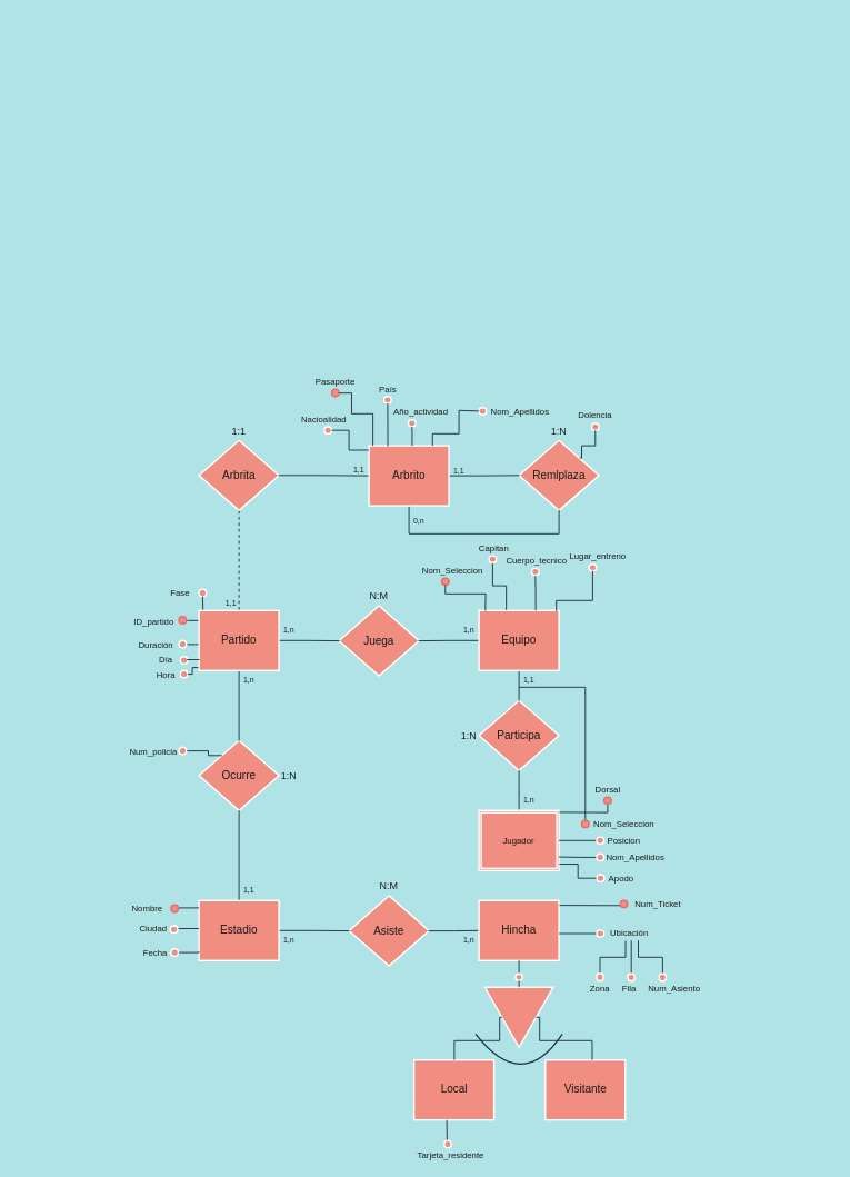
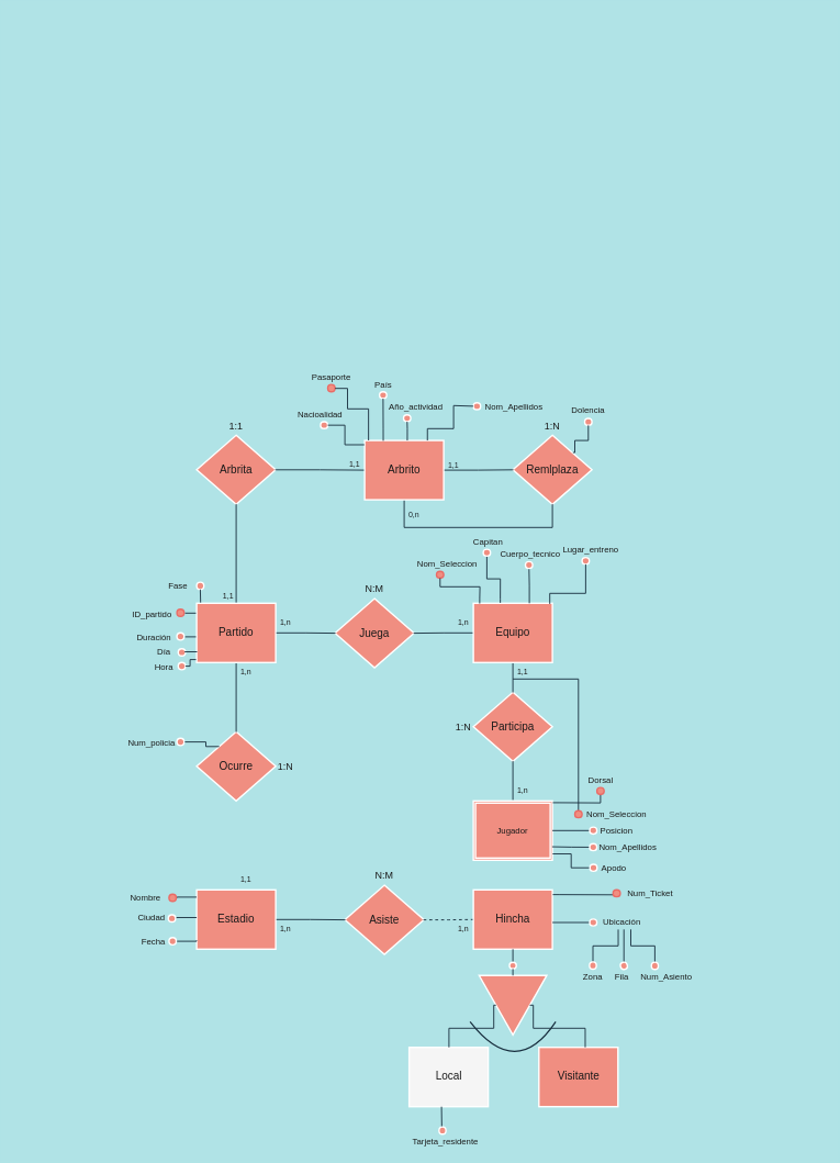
- <mxCell id="24" value="" style="html=1;jettySize=18;whiteSpace=wrap;fontSize=13;strokeWidth=1.5;arcSize=12;edgeStyle=orthogonalEdgeStyle;startArrow=none;endArrow=none;exitX=0.5;exitY=-0.012;exitPerimeter=0;entryX=0.5;entryY=0.994;entryPerimeter=0;strokeColor=#182E3E;fontColor=#1A1A1A;rounded=0;labelBackgroundColor=#B0E3E6;dashed=1;" parent="1" source="2" target="5" edge="1"><mxGeometry width="100" height="100" relative="1" as="geometry"><Array as="points" /></mxGeometry></mxCell>
+ <mxCell id="24" value="" style="html=1;jettySize=18;whiteSpace=wrap;fontSize=13;strokeWidth=1.5;arcSize=12;edgeStyle=orthogonalEdgeStyle;startArrow=none;;endArrow=none;;exitX=0.5;exitY=-0.012;exitPerimeter=0;entryX=0.5;entryY=0.994;entryPerimeter=0;strokeColor=#182E3E;fontColor=#1A1A1A;rounded=0;labelBackgroundColor=#B0E3E6;" parent="1" source="2" target="5" edge="1"><mxGeometry width="100" height="100" relative="1" as="geometry"><Array as="points" /></mxGeometry></mxCell>
- <mxCell id="18" value="" style="html=1;jettySize=18;whiteSpace=wrap;fontSize=13;strokeWidth=1.5;arcSize=12;edgeStyle=orthogonalEdgeStyle;startArrow=none;;endArrow=none;;exitX=0.5;exitY=0.994;exitPerimeter=0;entryX=0.5;entryY=-0.012;entryPerimeter=0;strokeColor=#182E3E;fontColor=#1A1A1A;rounded=0;labelBackgroundColor=#B0E3E6;" parent="1" source="9" target="10" edge="1"><mxGeometry width="100" height="100" relative="1" as="geometry"><Array as="points" /></mxGeometry></mxCell>
- <mxCell id="20" value="" style="html=1;jettySize=18;whiteSpace=wrap;fontSize=13;strokeWidth=1.5;arcSize=12;edgeStyle=orthogonalEdgeStyle;startArrow=none;;endArrow=none;;exitX=0.993;exitY=0.5;exitPerimeter=0;entryX=-0.009;entryY=0.5;entryPerimeter=0;strokeColor=#182E3E;fontColor=#1A1A1A;rounded=0;labelBackgroundColor=#B0E3E6;" parent="1" source="11" target="12" edge="1"><mxGeometry width="100" height="100" relative="1" as="geometry"><Array as="points" /></mxGeometry></mxCell>
+ <mxCell id="20" value="" style="html=1;jettySize=18;whiteSpace=wrap;fontSize=13;strokeWidth=1.5;arcSize=12;edgeStyle=orthogonalEdgeStyle;startArrow=none;endArrow=none;exitX=0.993;exitY=0.5;exitPerimeter=0;entryX=-0.009;entryY=0.5;entryPerimeter=0;strokeColor=#182E3E;fontColor=#1A1A1A;rounded=0;labelBackgroundColor=#B0E3E6;dashed=1;" parent="1" source="11" target="12" edge="1"><mxGeometry width="100" height="100" relative="1" as="geometry"><Array as="points" /></mxGeometry></mxCell>
- <mxCell id="106" value="&lt;font style=&quot;vertical-align: inherit&quot;&gt;&lt;font style=&quot;vertical-align: inherit&quot;&gt;Local&lt;/font&gt;&lt;/font&gt;" style="html=1;overflow=block;blockSpacing=1;whiteSpace=wrap;;whiteSpace=wrap;fontSize=16.7;align=center;spacing=3.8;strokeOpacity=100;absoluteArcSize=1;arcSize=9;strokeWidth=2.3;fillColor=#F08E81;strokeColor=#FFFFFF;fontColor=#1A1A1A;rounded=0;" parent="1" vertex="1"><mxGeometry x="620.5" y="1589" width="120" height="90" as="geometry" /></mxCell>
+ <mxCell id="106" value="&lt;font style=&quot;vertical-align: inherit&quot;&gt;&lt;font style=&quot;vertical-align: inherit&quot;&gt;Local&lt;/font&gt;&lt;/font&gt;" style="html=1;overflow=block;blockSpacing=1;whiteSpace=wrap;whiteSpace=wrap;fontSize=16.7;align=center;spacing=3.8;strokeOpacity=100;absoluteArcSize=1;arcSize=9;strokeWidth=2.3;fillColor=#f5f5f5;strokeColor=#FFFFFF;fontColor=#1A1A1A;rounded=0;" parent="1" vertex="1"><mxGeometry x="620.5" y="1589" width="120" height="90" as="geometry" /></mxCell>
